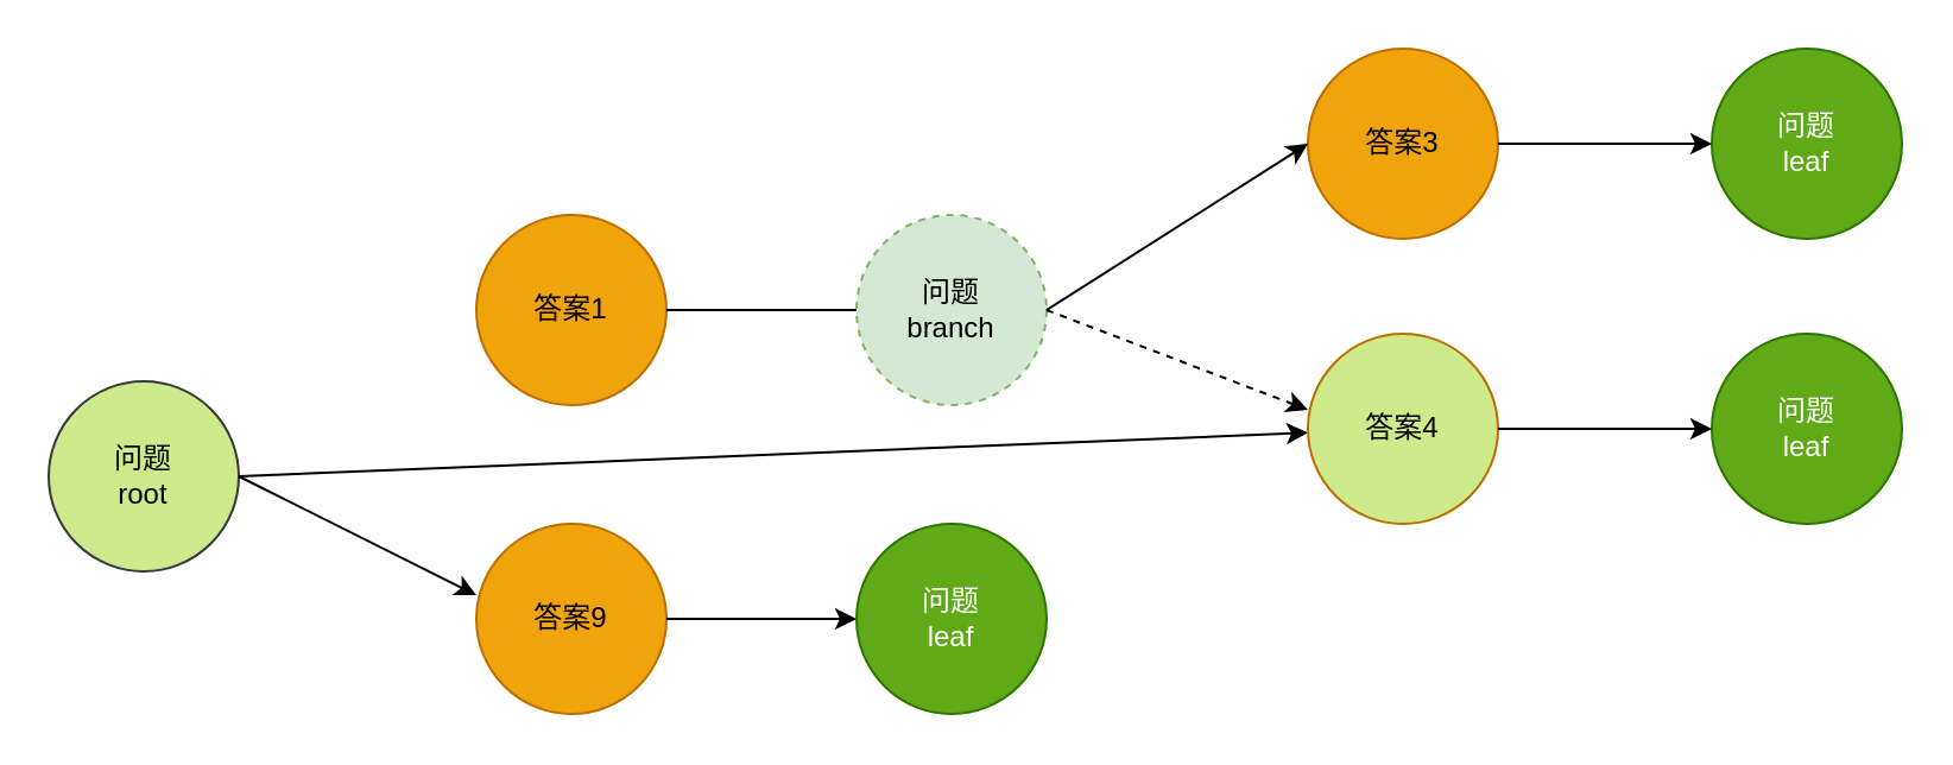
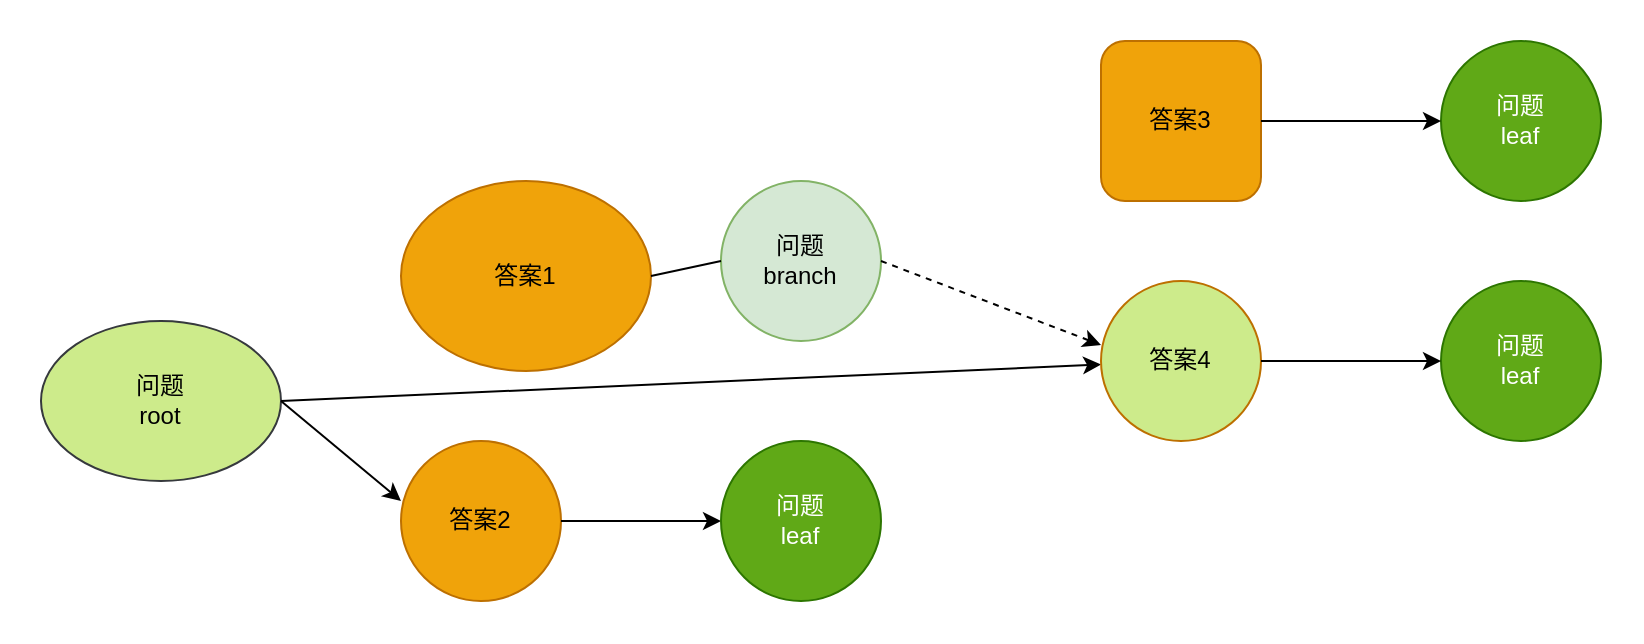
- <mxCell id="10" value="答案3" style="ellipse;whiteSpace=wrap;html=1;aspect=fixed;fillColor=#f0a30a;fontColor=#000000;strokeColor=#BD7000;" vertex="1" parent="1"><mxGeometry x="550" y="20" width="80" height="80" as="geometry" /></mxCell>
+ <mxCell id="10" value="答案3" style="whiteSpace=wrap;html=1;aspect=fixed;fillColor=#f0a30a;fontColor=#000000;strokeColor=#BD7000;rounded=1;" vertex="1" parent="1"><mxGeometry x="550" y="20" width="80" height="80" as="geometry" /></mxCell>
- <mxCell id="12" value="" style="endArrow=classic;html=1;rounded=0;entryX=0;entryY=0.5;entryDx=0;entryDy=0;exitX=1;exitY=0.5;exitDx=0;exitDy=0;" edge="1" parent="1" source="5" target="10"><mxGeometry width="50" height="50" relative="1" as="geometry"><mxPoint x="290" y="140" as="sourcePoint" /><mxPoint x="370" y="140" as="targetPoint" /></mxGeometry></mxCell>
- <mxCell id="3" value="答案1" style="ellipse;whiteSpace=wrap;html=1;aspect=fixed;fillColor=#f0a30a;fontColor=#000000;strokeColor=#BD7000;" vertex="1" parent="1"><mxGeometry x="200" y="90" width="80" height="80" as="geometry" /></mxCell>
+ <mxCell id="3" value="答案1" style="ellipse;whiteSpace=wrap;html=1;aspect=fixed;fillColor=#f0a30a;fontColor=#000000;strokeColor=#BD7000;" vertex="1" parent="1"><mxGeometry x="200" y="90" width="125" height="95" as="geometry" /></mxCell>
- <mxCell id="5" value="问题&lt;br&gt;branch" style="ellipse;whiteSpace=wrap;html=1;aspect=fixed;fillColor=#d5e8d4;strokeColor=#82b366;dashed=1;" vertex="1" parent="1"><mxGeometry x="360" y="90" width="80" height="80" as="geometry" /></mxCell>
+ <mxCell id="5" value="问题&lt;br&gt;branch" style="ellipse;whiteSpace=wrap;html=1;aspect=fixed;fillColor=#d5e8d4;strokeColor=#82b366;" vertex="1" parent="1"><mxGeometry x="360" y="90" width="80" height="80" as="geometry" /></mxCell>
- <mxCell id="2" value="问题&lt;br&gt;root" style="ellipse;whiteSpace=wrap;html=1;aspect=fixed;fillColor=#cdeb8b;strokeColor=#36393d;" vertex="1" parent="1"><mxGeometry x="20" y="160" width="80" height="80" as="geometry" /></mxCell>
+ <mxCell id="2" value="问题&lt;br&gt;root" style="ellipse;whiteSpace=wrap;html=1;aspect=fixed;fillColor=#cdeb8b;strokeColor=#36393d;" vertex="1" parent="1"><mxGeometry x="20" y="160" width="120" height="80" as="geometry" /></mxCell>
- <mxCell id="4" value="答案9" style="ellipse;whiteSpace=wrap;html=1;aspect=fixed;fillColor=#f0a30a;fontColor=#000000;strokeColor=#BD7000;" vertex="1" parent="1"><mxGeometry x="200" y="220" width="80" height="80" as="geometry" /></mxCell>
+ <mxCell id="4" value="答案2" style="ellipse;whiteSpace=wrap;html=1;aspect=fixed;fillColor=#f0a30a;fontColor=#000000;strokeColor=#BD7000;" vertex="1" parent="1"><mxGeometry x="200" y="220" width="80" height="80" as="geometry" /></mxCell>
